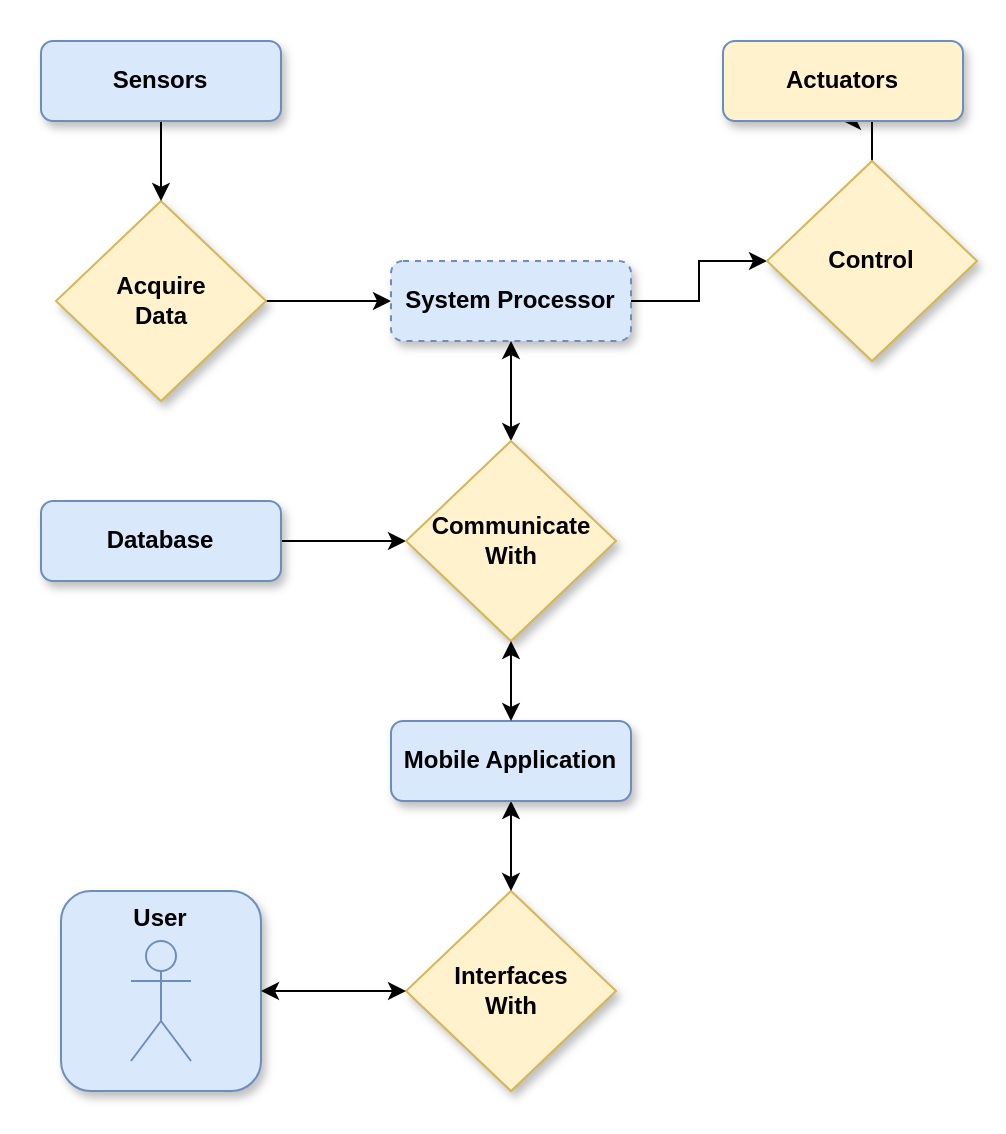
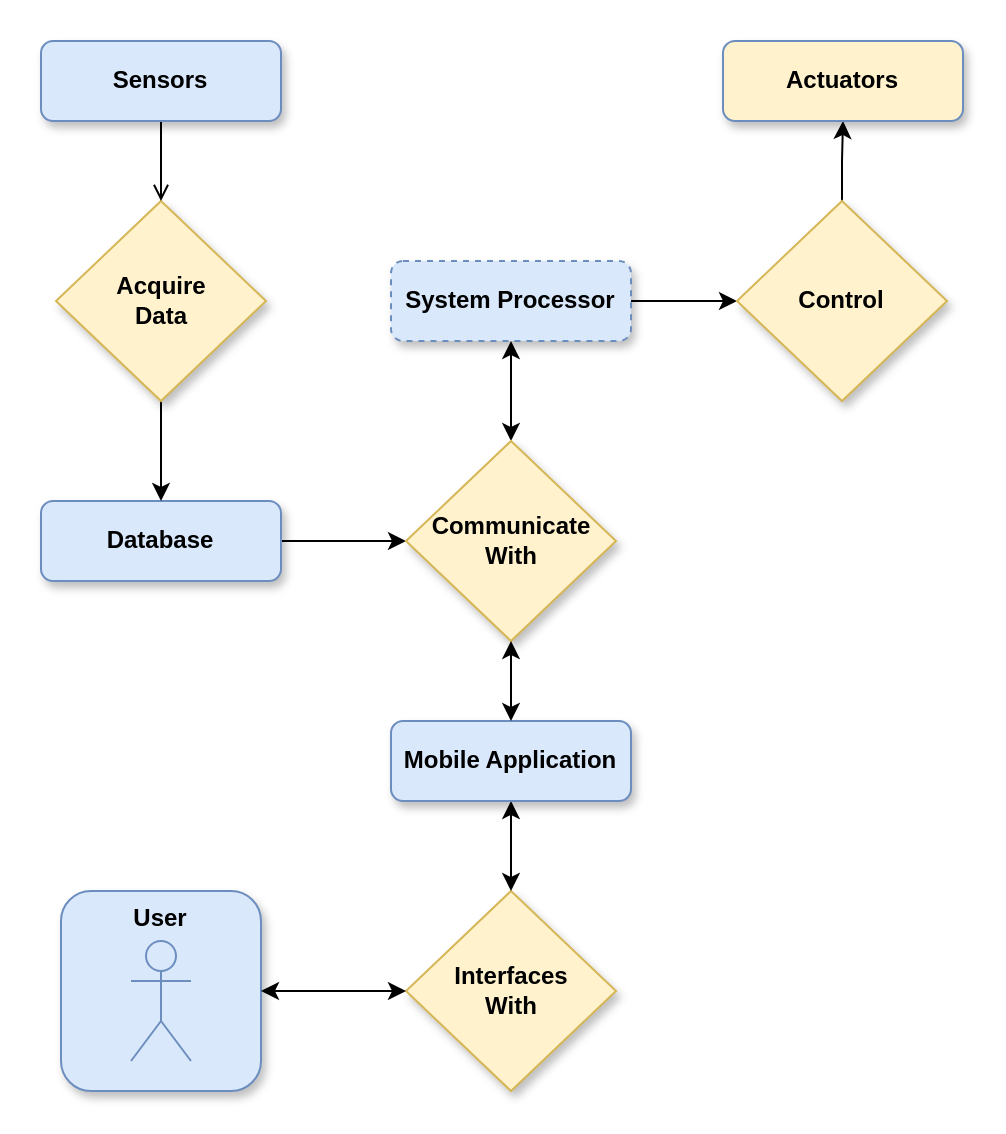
- <mxCell id="17" style="edgeStyle=orthogonalEdgeStyle;rounded=0;orthogonalLoop=1;jettySize=auto;html=1;entryX=0.5;entryY=0;entryDx=0;entryDy=0;labelBackgroundColor=default;fontColor=default;strokeColor=default;" edge="1" parent="1" source="18" target="14"><mxGeometry relative="1" as="geometry" /></mxCell>
+ <mxCell id="17" style="edgeStyle=orthogonalEdgeStyle;rounded=0;orthogonalLoop=1;jettySize=auto;html=1;entryX=0.5;entryY=0;entryDx=0;entryDy=0;labelBackgroundColor=default;fontColor=default;strokeColor=default;endArrow=open;" edge="1" parent="1" source="18" target="14"><mxGeometry relative="1" as="geometry" /></mxCell>
- <mxCell id="16" value="Control" style="rhombus;whiteSpace=wrap;html=1;fillColor=#fff2cc;strokeColor=#d6b656;fontColor=default;rounded=0;shadow=1;fontStyle=1" vertex="1" parent="1"><mxGeometry x="383" y="80" width="105" height="100" as="geometry" /></mxCell>
+ <mxCell id="16" value="Control" style="rhombus;whiteSpace=wrap;html=1;fillColor=#fff2cc;strokeColor=#d6b656;fontColor=default;rounded=0;shadow=1;fontStyle=1" vertex="1" parent="1"><mxGeometry x="368" y="100" width="105" height="100" as="geometry" /></mxCell>
- <mxCell id="13" style="edgeStyle=orthogonalEdgeStyle;rounded=0;orthogonalLoop=1;jettySize=auto;html=1;entryX=0;entryY=0.5;entryDx=0;entryDy=0;labelBackgroundColor=default;fontColor=default;strokeColor=default;" edge="1" parent="1" source="14" target="11"><mxGeometry relative="1" as="geometry" /></mxCell>
+ <mxCell id="13" style="edgeStyle=orthogonalEdgeStyle;rounded=0;orthogonalLoop=1;jettySize=auto;html=1;labelBackgroundColor=default;fontColor=default;strokeColor=default;" edge="1" parent="1" source="14" target="12"><mxGeometry relative="1" as="geometry" /></mxCell>
